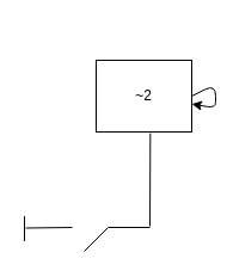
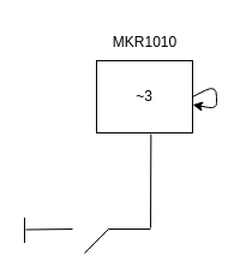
+ <mxCell id="9" value="&lt;font color=&quot;#030303&quot;&gt;MKR1010&lt;/font&gt;" style="text;html=1;align=center;verticalAlign=middle;resizable=0;points=[];autosize=1;strokeColor=none;fillColor=none;" parent="1" vertex="1"><mxGeometry x="80" y="20" width="80" height="30" as="geometry" /></mxCell>
- <mxCell id="8" value="&lt;font color=&quot;#030303&quot;&gt;~2&lt;/font&gt;" style="text;html=1;strokeColor=none;fillColor=none;align=center;verticalAlign=middle;whiteSpace=wrap;rounded=0;" parent="1" vertex="1"><mxGeometry x="90" y="65" width="60" height="30" as="geometry" /></mxCell>
+ <mxCell id="8" value="&lt;font color=&quot;#030303&quot;&gt;~3&lt;/font&gt;" style="text;html=1;strokeColor=none;fillColor=none;align=center;verticalAlign=middle;whiteSpace=wrap;rounded=0;" parent="1" vertex="1"><mxGeometry x="90" y="65" width="60" height="30" as="geometry" /></mxCell>
